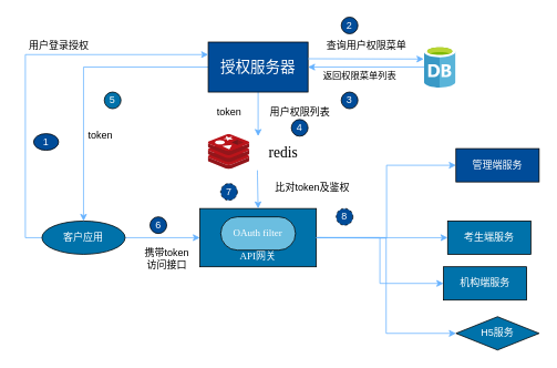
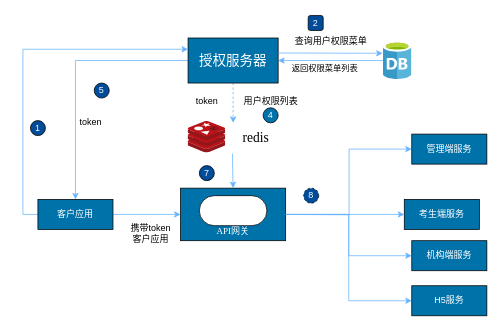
- <mxCell id="15" value="&lt;font color=&quot;#ffffff&quot;&gt;2&lt;/font&gt;" style="ellipse;whiteSpace=wrap;html=1;aspect=fixed;fillColor=#004C99;" vertex="1" parent="1"><mxGeometry x="410" y="20" width="20" height="20" as="geometry" /></mxCell>
+ <mxCell id="15" value="&lt;font color=&quot;#ffffff&quot;&gt;2&lt;/font&gt;" style="whiteSpace=wrap;html=1;aspect=fixed;fillColor=#004C99;rounded=1;" vertex="1" parent="1"><mxGeometry x="410" y="20" width="20" height="20" as="geometry" /></mxCell>
- <mxCell id="21" value="用户登录授权" style="text;html=1;align=center;verticalAlign=middle;resizable=0;points=[];autosize=1;strokeColor=none;fillColor=none;" vertex="1" parent="1"><mxGeometry x="20" y="40" width="100" height="30" as="geometry" /></mxCell>
- <mxCell id="5" value="&lt;font style=&quot;font-size: 18px;&quot; color=&quot;#ffffff&quot;&gt;授权服务器&lt;/font&gt;" style="rounded=0;whiteSpace=wrap;html=1;fillColor=#004c99;" vertex="1" parent="1"><mxGeometry x="250" y="50" width="120" height="60" as="geometry" /></mxCell>
+ <mxCell id="5" value="&lt;font style=&quot;font-size: 18px;&quot; color=&quot;#ffffff&quot;&gt;授权服务器&lt;/font&gt;" style="rounded=0;whiteSpace=wrap;html=1;fillColor=#0072aa;" vertex="1" parent="1"><mxGeometry x="250" y="50" width="120" height="60" as="geometry" /></mxCell>
- <mxCell id="35" value="&lt;font color=&quot;#ffffff&quot;&gt;5&lt;/font&gt;" style="ellipse;whiteSpace=wrap;html=1;aspect=fixed;fillColor=#0072aa;" vertex="1" parent="1"><mxGeometry x="125" y="110" width="20" height="20" as="geometry" /></mxCell>
+ <mxCell id="35" value="&lt;font color=&quot;#ffffff&quot;&gt;5&lt;/font&gt;" style="ellipse;whiteSpace=wrap;html=1;aspect=fixed;fillColor=#004C99;" vertex="1" parent="1"><mxGeometry x="125" y="110" width="20" height="20" as="geometry" /></mxCell>
- <mxCell id="14" value="&lt;font color=&quot;#ffffff&quot;&gt;3&lt;/font&gt;" style="ellipse;whiteSpace=wrap;html=1;aspect=fixed;fillColor=#004C99;" vertex="1" parent="1"><mxGeometry x="410" y="110" width="20" height="20" as="geometry" /></mxCell>
- <mxCell id="3" value="" style="edgeStyle=orthogonalEdgeStyle;rounded=0;orthogonalLoop=1;jettySize=auto;html=1;strokeColor=#66B2FF;" edge="1" parent="1" source="5" target="10"><mxGeometry relative="1" as="geometry"><Array as="points"><mxPoint x="310" y="160" /><mxPoint x="310" y="160" /></Array></mxGeometry></mxCell>
+ <mxCell id="3" value="" style="edgeStyle=orthogonalEdgeStyle;rounded=0;orthogonalLoop=1;jettySize=auto;html=1;strokeColor=#66B2FF;dashed=1;" edge="1" parent="1" source="5" target="10"><mxGeometry relative="1" as="geometry"><Array as="points"><mxPoint x="310" y="160" /><mxPoint x="310" y="160" /></Array></mxGeometry></mxCell>
- <mxCell id="36" value="&lt;font color=&quot;#ffffff&quot;&gt;4&lt;/font&gt;" style="ellipse;whiteSpace=wrap;html=1;aspect=fixed;fillColor=#004C99;" vertex="1" parent="1"><mxGeometry x="350" y="143" width="20" height="20" as="geometry" /></mxCell>
+ <mxCell id="36" value="&lt;font color=&quot;#ffffff&quot;&gt;4&lt;/font&gt;" style="ellipse;whiteSpace=wrap;html=1;aspect=fixed;fillColor=#0072aa;" vertex="1" parent="1"><mxGeometry x="350" y="143" width="20" height="20" as="geometry" /></mxCell>
- <mxCell id="16" value="&lt;font color=&quot;#ffffff&quot;&gt;1&lt;/font&gt;" style="ellipse;whiteSpace=wrap;html=1;aspect=fixed;fillColor=#004C99;" vertex="1" parent="1"><mxGeometry x="40" y="160" width="30" height="20" as="geometry" /></mxCell>
+ <mxCell id="16" value="&lt;font color=&quot;#ffffff&quot;&gt;1&lt;/font&gt;" style="ellipse;whiteSpace=wrap;html=1;aspect=fixed;fillColor=#004C99;" vertex="1" parent="1"><mxGeometry x="40" y="160" width="20" height="20" as="geometry" /></mxCell>
- <mxCell id="28" value="&lt;font color=&quot;#ffffff&quot;&gt;管理端服务&lt;/font&gt;" style="rounded=0;whiteSpace=wrap;html=1;fillColor=#004c99;" vertex="1" parent="1"><mxGeometry x="548" y="178" width="100" height="40" as="geometry" /></mxCell>
+ <mxCell id="28" value="&lt;font color=&quot;#ffffff&quot;&gt;管理端服务&lt;/font&gt;" style="rounded=0;whiteSpace=wrap;html=1;fillColor=#0072aa;" vertex="1" parent="1"><mxGeometry x="548" y="178" width="100" height="40" as="geometry" /></mxCell>
- <mxCell id="27" value="比对token及鉴权" style="text;html=1;align=center;verticalAlign=middle;resizable=0;points=[];autosize=1;strokeColor=none;fillColor=none;" vertex="1" parent="1"><mxGeometry x="320" y="210" width="110" height="30" as="geometry" /></mxCell>
- <mxCell id="38" value="&lt;font color=&quot;#ffffff&quot;&gt;7&lt;/font&gt;" style="ellipse;whiteSpace=wrap;html=1;aspect=fixed;fillColor=#004C99;dashed=1;" vertex="1" parent="1"><mxGeometry x="265" y="220" width="20" height="20" as="geometry" /></mxCell>
+ <mxCell id="38" value="&lt;font color=&quot;#ffffff&quot;&gt;7&lt;/font&gt;" style="ellipse;whiteSpace=wrap;html=1;aspect=fixed;fillColor=#004C99;" vertex="1" parent="1"><mxGeometry x="265" y="220" width="20" height="20" as="geometry" /></mxCell>
- <mxCell id="37" value="&lt;font color=&quot;#ffffff&quot;&gt;6&lt;/font&gt;" style="ellipse;whiteSpace=wrap;html=1;aspect=fixed;fillColor=#004C99;" vertex="1" parent="1"><mxGeometry x="180" y="260" width="20" height="20" as="geometry" /></mxCell>
- <mxCell id="13" value="&lt;font face=&quot;Georgia&quot; color=&quot;#ffffff&quot;&gt;OAuth filter&lt;/font&gt;" style="rounded=1;whiteSpace=wrap;html=1;arcSize=50;fillColor=#6bbee0;" vertex="1" parent="1"><mxGeometry x="265" y="260" width="90" height="40" as="geometry" /></mxCell>
+ <mxCell id="13" value="&lt;font face=&quot;Georgia&quot; color=&quot;#ffffff&quot;&gt;OAuth filter&lt;/font&gt;" style="rounded=1;whiteSpace=wrap;html=1;arcSize=50;fillColor=#ffffff;" vertex="1" parent="1"><mxGeometry x="265" y="260" width="90" height="40" as="geometry" /></mxCell>
- <mxCell id="19" value="&lt;font color=&quot;#ffffff&quot;&gt;客户应用&lt;/font&gt;" style="ellipse;whiteSpace=wrap;html=1;fillColor=#0072aa;" vertex="1" parent="1"><mxGeometry x="50" y="265" width="100" height="40" as="geometry" /></mxCell>
+ <mxCell id="19" value="&lt;font color=&quot;#ffffff&quot;&gt;客户应用&lt;/font&gt;" style="rounded=0;whiteSpace=wrap;html=1;fillColor=#0072aa;" vertex="1" parent="1"><mxGeometry x="50" y="265" width="100" height="40" as="geometry" /></mxCell>
- <mxCell id="26" value="携带token&lt;br&gt;访问接口" style="text;html=1;align=center;verticalAlign=middle;resizable=0;points=[];autosize=1;strokeColor=none;fillColor=none;" vertex="1" parent="1"><mxGeometry x="160" y="290" width="80" height="40" as="geometry" /></mxCell>
+ <mxCell id="26" value="携带token&lt;br&gt;客户应用" style="text;html=1;align=center;verticalAlign=middle;resizable=0;points=[];autosize=1;strokeColor=none;fillColor=none;" vertex="1" parent="1"><mxGeometry x="160" y="290" width="80" height="40" as="geometry" /></mxCell>
- <mxCell id="30" value="&lt;font color=&quot;#ffffff&quot;&gt;机构端服务&lt;/font&gt;" style="rounded=0;whiteSpace=wrap;html=1;fillColor=#0072aa;" vertex="1" parent="1"><mxGeometry x="533" y="320" width="100" height="40" as="geometry" /></mxCell>
+ <mxCell id="30" value="&lt;font color=&quot;#ffffff&quot;&gt;机构端服务&lt;/font&gt;" style="rounded=0;whiteSpace=wrap;html=1;fillColor=#0072aa;" vertex="1" parent="1"><mxGeometry x="548" y="320" width="100" height="40" as="geometry" /></mxCell>
- <mxCell id="31" value="&lt;font color=&quot;#ffffff&quot;&gt;H5服务&lt;/font&gt;" style="rhombus;whiteSpace=wrap;html=1;fillColor=#0072aa;" vertex="1" parent="1"><mxGeometry x="548" y="380" width="100" height="40" as="geometry" /></mxCell>
+ <mxCell id="31" value="&lt;font color=&quot;#ffffff&quot;&gt;H5服务&lt;/font&gt;" style="rounded=0;whiteSpace=wrap;html=1;fillColor=#0072aa;" vertex="1" parent="1"><mxGeometry x="548" y="380" width="100" height="40" as="geometry" /></mxCell>
